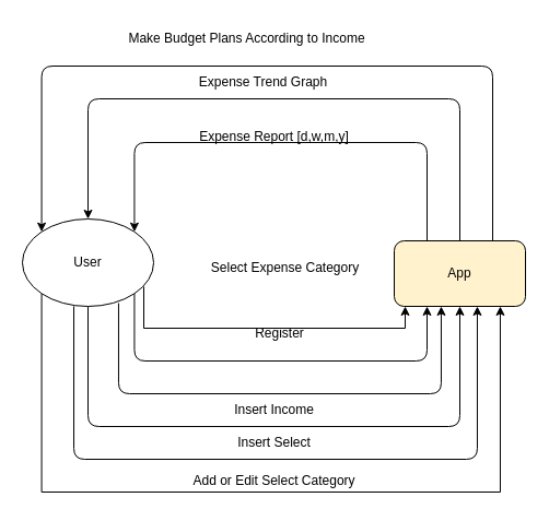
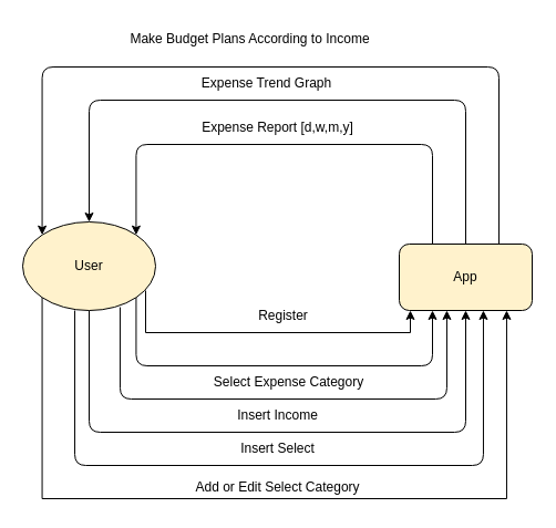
- <mxCell id="19" value="Expense Report [d,w,m,y]" style="text;html=1;align=center;verticalAlign=middle;resizable=0;points=[];autosize=1;strokeColor=none;fillColor=none;" vertex="1" parent="1"><mxGeometry x="170" y="110" width="160" height="30" as="geometry" /></mxCell>
+ <mxCell id="19" value="Expense Report [d,w,m,y]" style="text;html=1;align=center;verticalAlign=middle;resizable=0;points=[];autosize=1;strokeColor=none;fillColor=none;" vertex="1" parent="1"><mxGeometry x="170" y="100" width="160" height="30" as="geometry" /></mxCell>
- <mxCell id="9" value="User" style="ellipse;whiteSpace=wrap;html=1;" parent="1" vertex="1"><mxGeometry x="20" y="200" width="120" height="80" as="geometry" /></mxCell>
+ <mxCell id="9" value="User" style="ellipse;whiteSpace=wrap;html=1;fillColor=#fff2cc;" parent="1" vertex="1"><mxGeometry x="20" y="200" width="120" height="80" as="geometry" /></mxCell>
- <mxCell id="15" value="Select Expense Category" style="text;html=1;align=center;verticalAlign=middle;resizable=0;points=[];autosize=1;strokeColor=none;fillColor=none;" vertex="1" parent="1"><mxGeometry x="180" y="230" width="160" height="30" as="geometry" /></mxCell>
+ <mxCell id="15" value="Select Expense Category" style="text;html=1;align=center;verticalAlign=middle;resizable=0;points=[];autosize=1;strokeColor=none;fillColor=none;" vertex="1" parent="1"><mxGeometry x="180" y="330" width="160" height="30" as="geometry" /></mxCell>
- <mxCell id="14" value="Register" style="text;html=1;align=center;verticalAlign=middle;resizable=0;points=[];autosize=1;strokeColor=none;fillColor=none;" vertex="1" parent="1"><mxGeometry x="220" y="290" width="70" height="30" as="geometry" /></mxCell>
+ <mxCell id="14" value="Register" style="text;html=1;align=center;verticalAlign=middle;resizable=0;points=[];autosize=1;strokeColor=none;fillColor=none;" vertex="1" parent="1"><mxGeometry x="220" y="270" width="70" height="30" as="geometry" /></mxCell>
